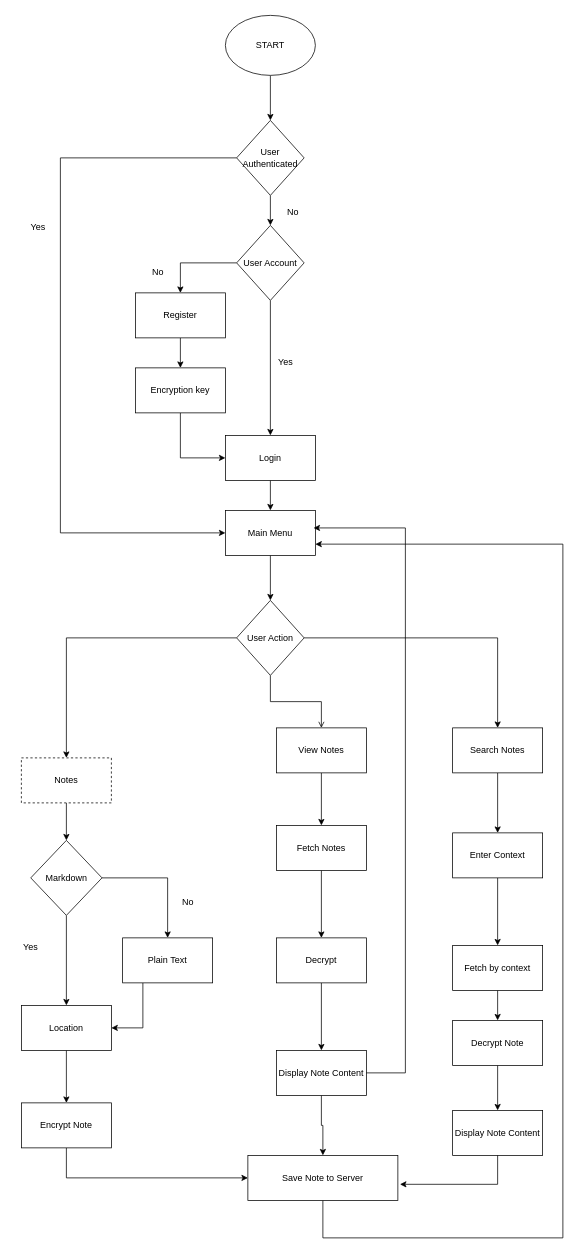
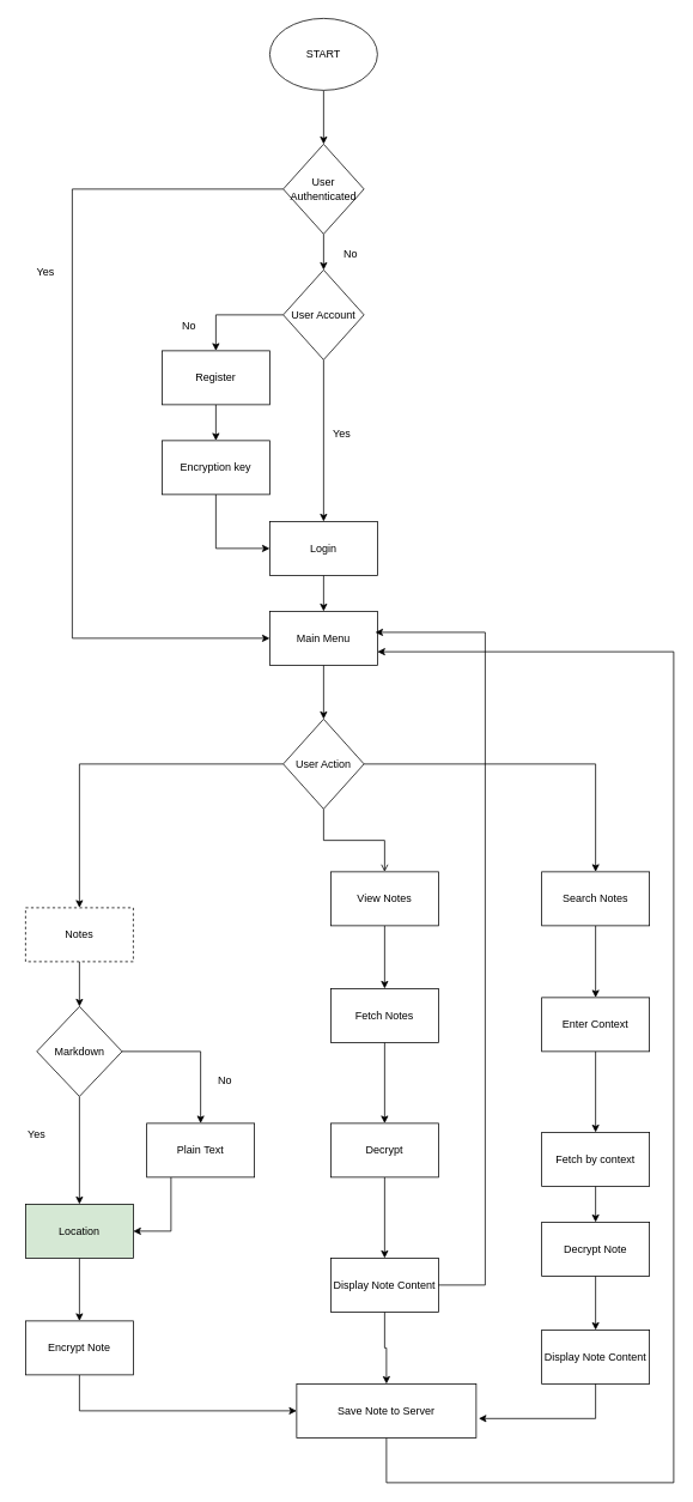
- <mxCell id="30" value="Location" style="rounded=0;whiteSpace=wrap;html=1;" vertex="1" parent="1"><mxGeometry x="28" y="1340" width="120" height="60" as="geometry" /></mxCell>
+ <mxCell id="30" value="Location" style="rounded=0;whiteSpace=wrap;html=1;fillColor=#d5e8d4;" vertex="1" parent="1"><mxGeometry x="28" y="1340" width="120" height="60" as="geometry" /></mxCell>
